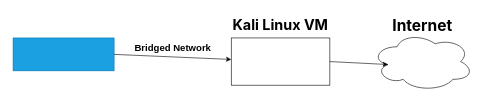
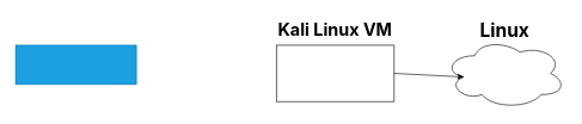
- <mxCell id="4" value="&lt;h1&gt;&lt;span style=&quot;font-family: quote-cjk-patch, Inter, system-ui, -apple-system, BlinkMacSystemFont, &amp;quot;Segoe UI&amp;quot;, Roboto, &amp;quot;Noto Sans&amp;quot;, Ubuntu, Cantarell, &amp;quot;Helvetica Neue&amp;quot;, Oxygen, &amp;quot;Open Sans&amp;quot;, sans-serif; text-align: left;&quot;&gt;Internet&lt;/span&gt;&lt;/h1&gt;" style="ellipse;shape=cloud;whiteSpace=wrap;html=1;spacingTop=-120;labelBackgroundColor=none;fontColor=light-dark(#000000,#FFFFFF);fontSize=13;fillColor=light-dark(#FFFFFF,#808080);" vertex="1" parent="1"><mxGeometry x="620" y="20" width="170" height="99" as="geometry" /></mxCell>
+ <mxCell id="4" value="&lt;h1&gt;&lt;span style=&quot;font-family: quote-cjk-patch, Inter, system-ui, -apple-system, BlinkMacSystemFont, &amp;quot;Segoe UI&amp;quot;, Roboto, &amp;quot;Noto Sans&amp;quot;, Ubuntu, Cantarell, &amp;quot;Helvetica Neue&amp;quot;, Oxygen, &amp;quot;Open Sans&amp;quot;, sans-serif; text-align: left;&quot;&gt;Linux&lt;/span&gt;&lt;/h1&gt;" style="ellipse;shape=cloud;whiteSpace=wrap;html=1;spacingTop=-120;labelBackgroundColor=none;fontColor=light-dark(#000000,#FFFFFF);fontSize=13;fillColor=light-dark(#FFFFFF,#808080);" vertex="1" parent="1"><mxGeometry x="620" y="20" width="170" height="99" as="geometry" /></mxCell>
- <mxCell id="5" value="&lt;b&gt;Bridged Network&lt;/b&gt;" style="endArrow=classic;rounded=0;exitX=1;exitY=0.5;exitDx=0;exitDy=0;labelBackgroundColor=none;fontColor=light-dark(#000000,#FFFFFF);spacingTop=-30;fontSize=16;html=1;" edge="1" parent="1" source="2" target="3"><mxGeometry relative="1" as="geometry"><mxPoint x="460" y="229" as="sourcePoint" /><mxPoint x="560" y="229" as="targetPoint" /></mxGeometry></mxCell>
